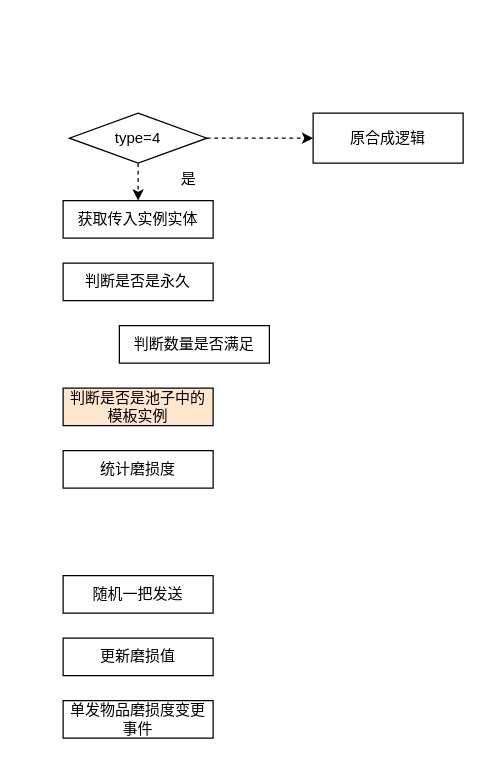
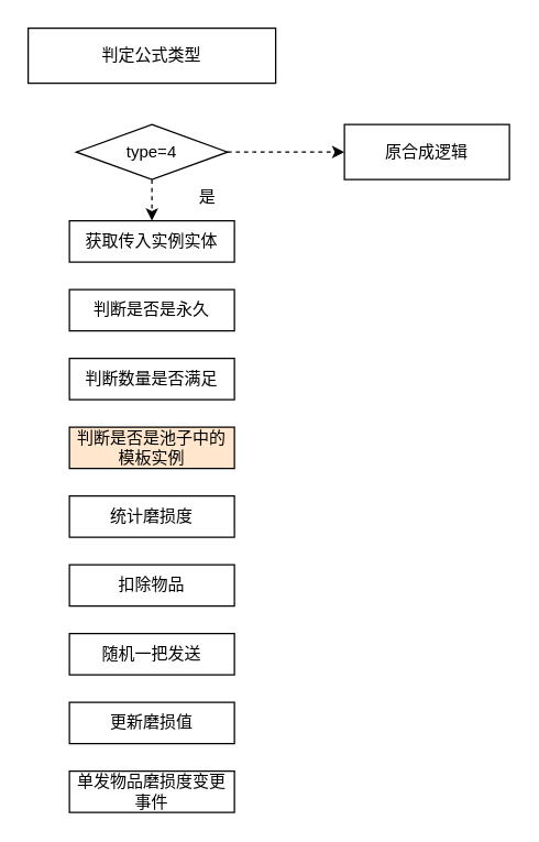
+ <mxCell id="2" value="判定公式类型" style="rounded=0;whiteSpace=wrap;html=1;" vertex="1" parent="1"><mxGeometry x="20" y="20" width="180" height="40" as="geometry" /></mxCell>
- <mxCell id="9" value="判断数量是否满足" style="rounded=0;whiteSpace=wrap;html=1;" vertex="1" parent="1"><mxGeometry x="95" y="260" width="120" height="30" as="geometry" /></mxCell>
+ <mxCell id="9" value="判断数量是否满足" style="rounded=0;whiteSpace=wrap;html=1;" vertex="1" parent="1"><mxGeometry x="50" y="260" width="120" height="30" as="geometry" /></mxCell>
+ <mxCell id="12" value="扣除物品" style="rounded=0;whiteSpace=wrap;html=1;" vertex="1" parent="1"><mxGeometry x="50" y="410" width="120" height="30" as="geometry" /></mxCell>
